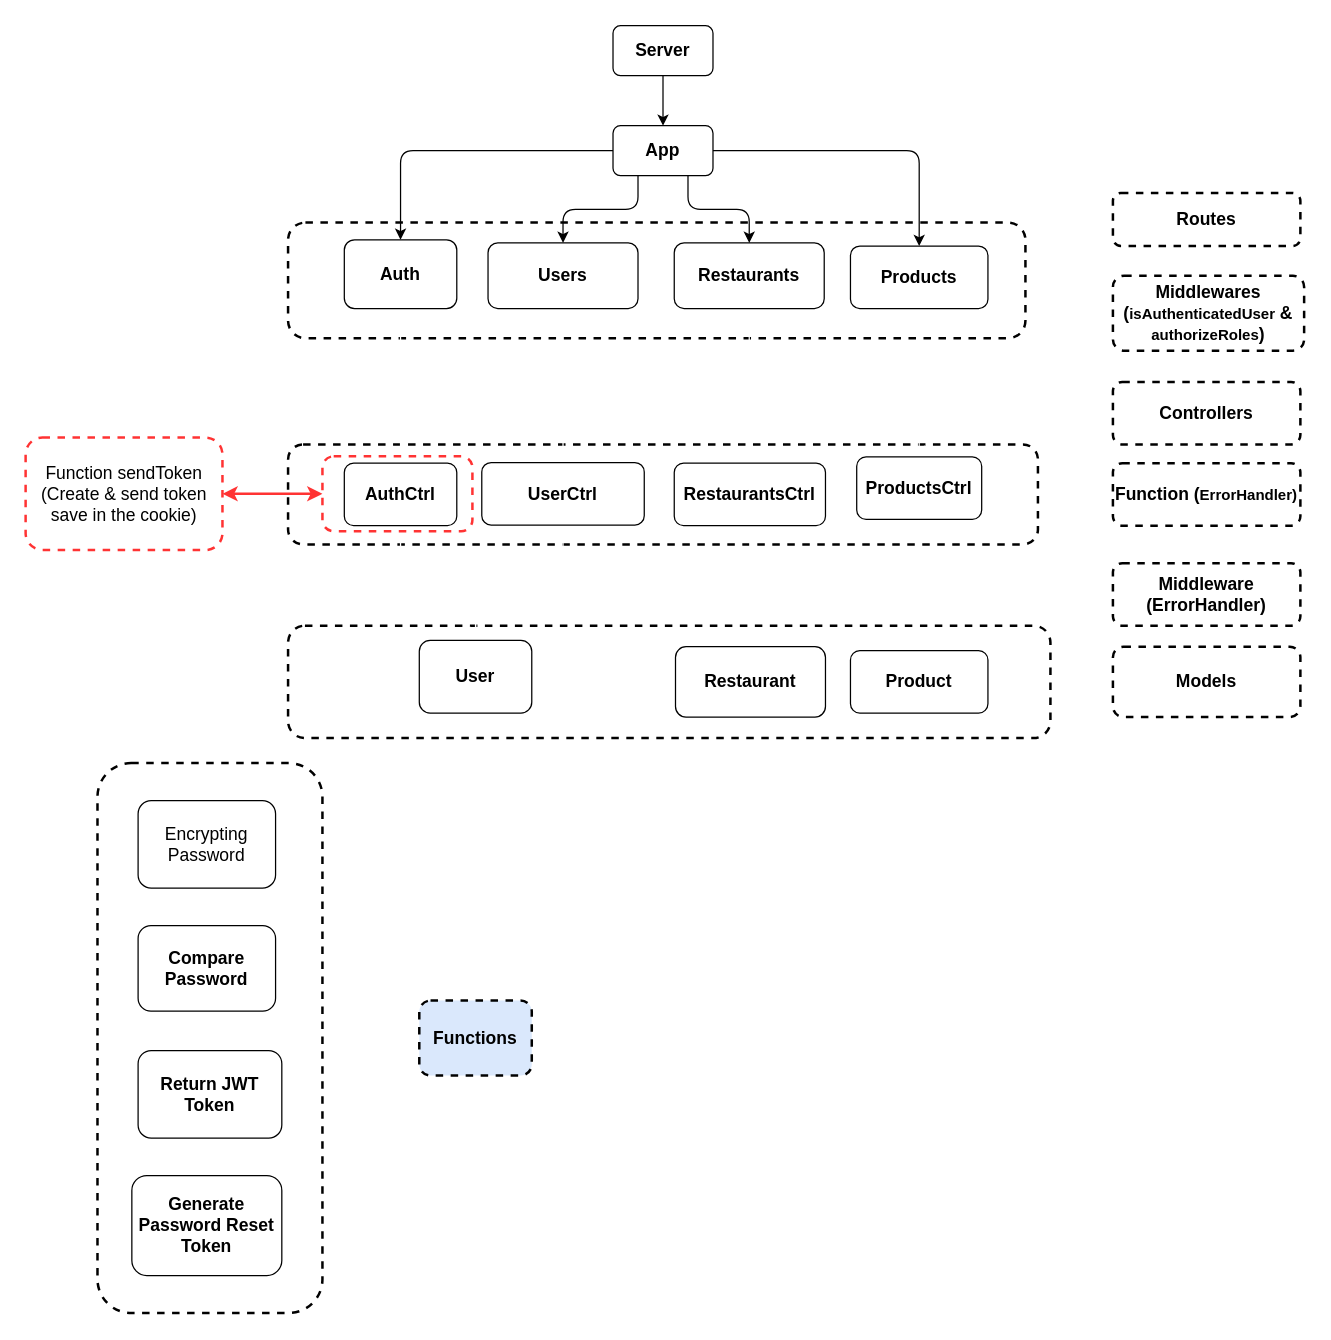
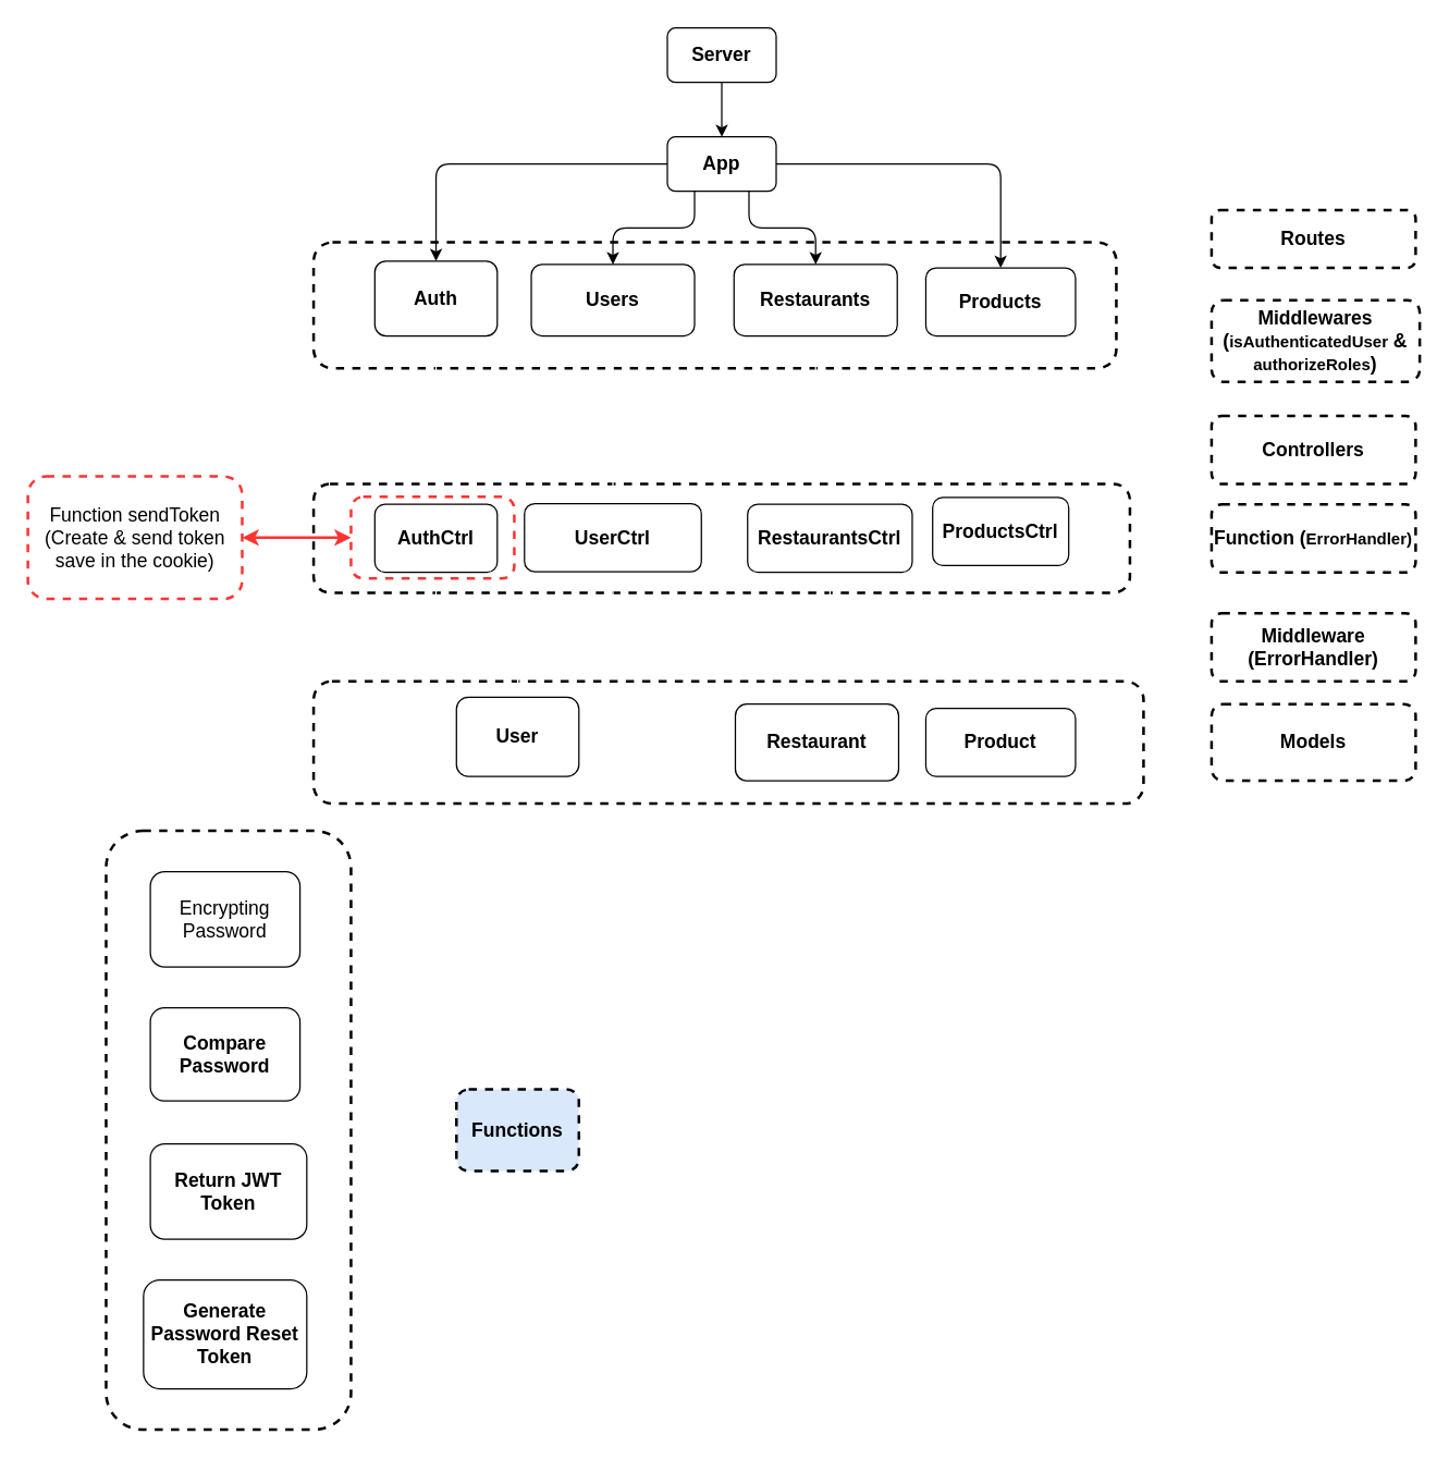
- <mxCell id="31" value="&lt;font style=&quot;font-size: 14px;&quot;&gt;&lt;b&gt;RestaurantsCtrl&lt;/b&gt;&lt;/font&gt;" style="rounded=1;whiteSpace=wrap;html=1;" parent="1" vertex="1"><mxGeometry x="539" y="370" width="121" height="50" as="geometry" /></mxCell>
+ <mxCell id="31" value="&lt;font style=&quot;font-size: 14px;&quot;&gt;&lt;b&gt;RestaurantsCtrl&lt;/b&gt;&lt;/font&gt;" style="rounded=1;whiteSpace=wrap;html=1;" parent="1" vertex="1"><mxGeometry x="549" y="370" width="121" height="50" as="geometry" /></mxCell>
